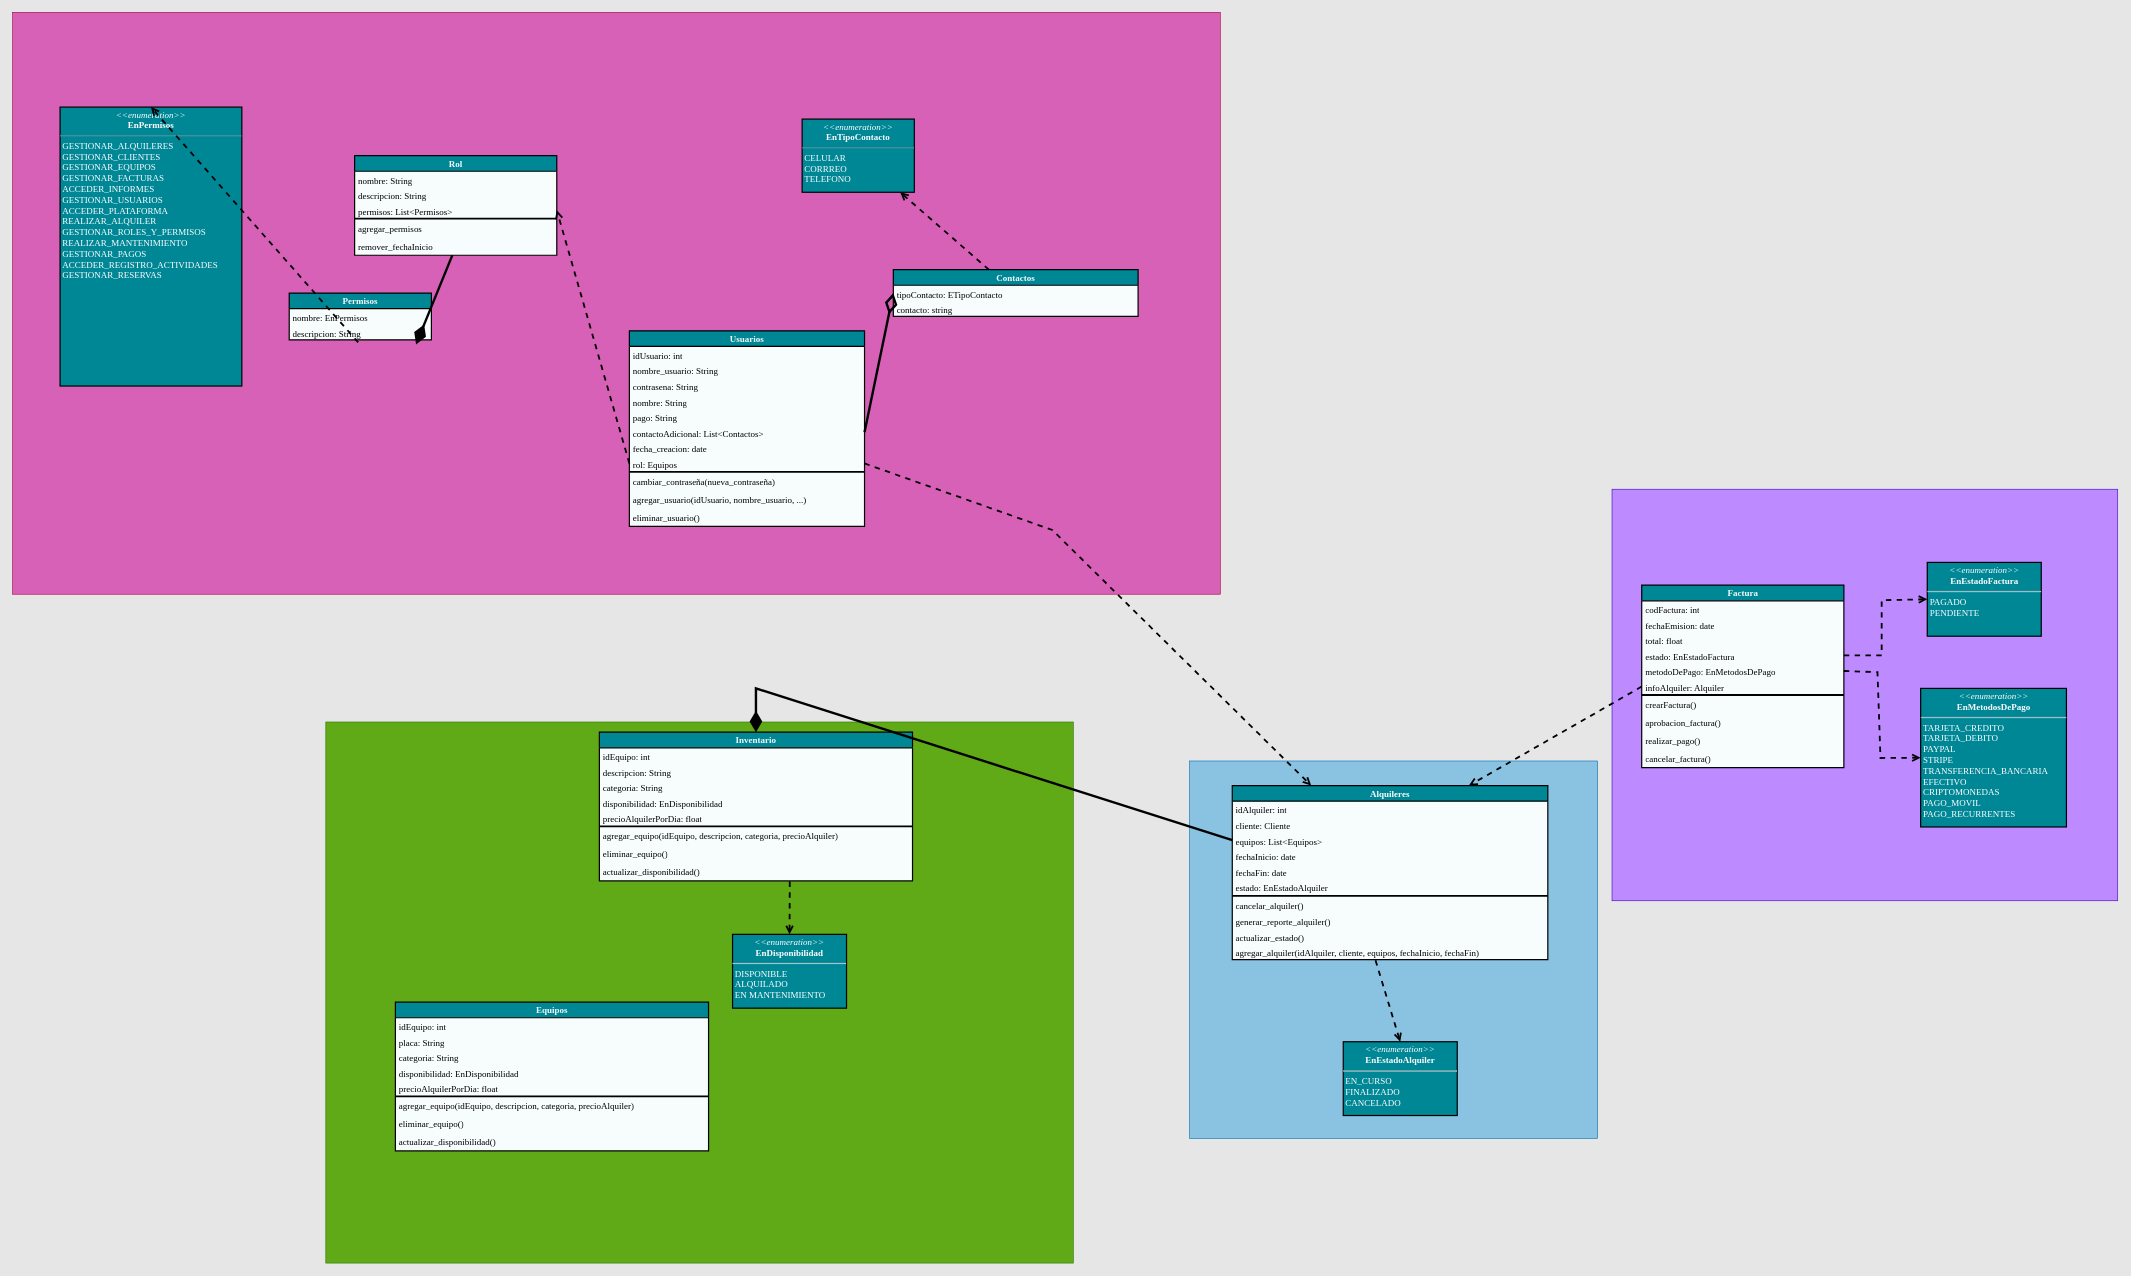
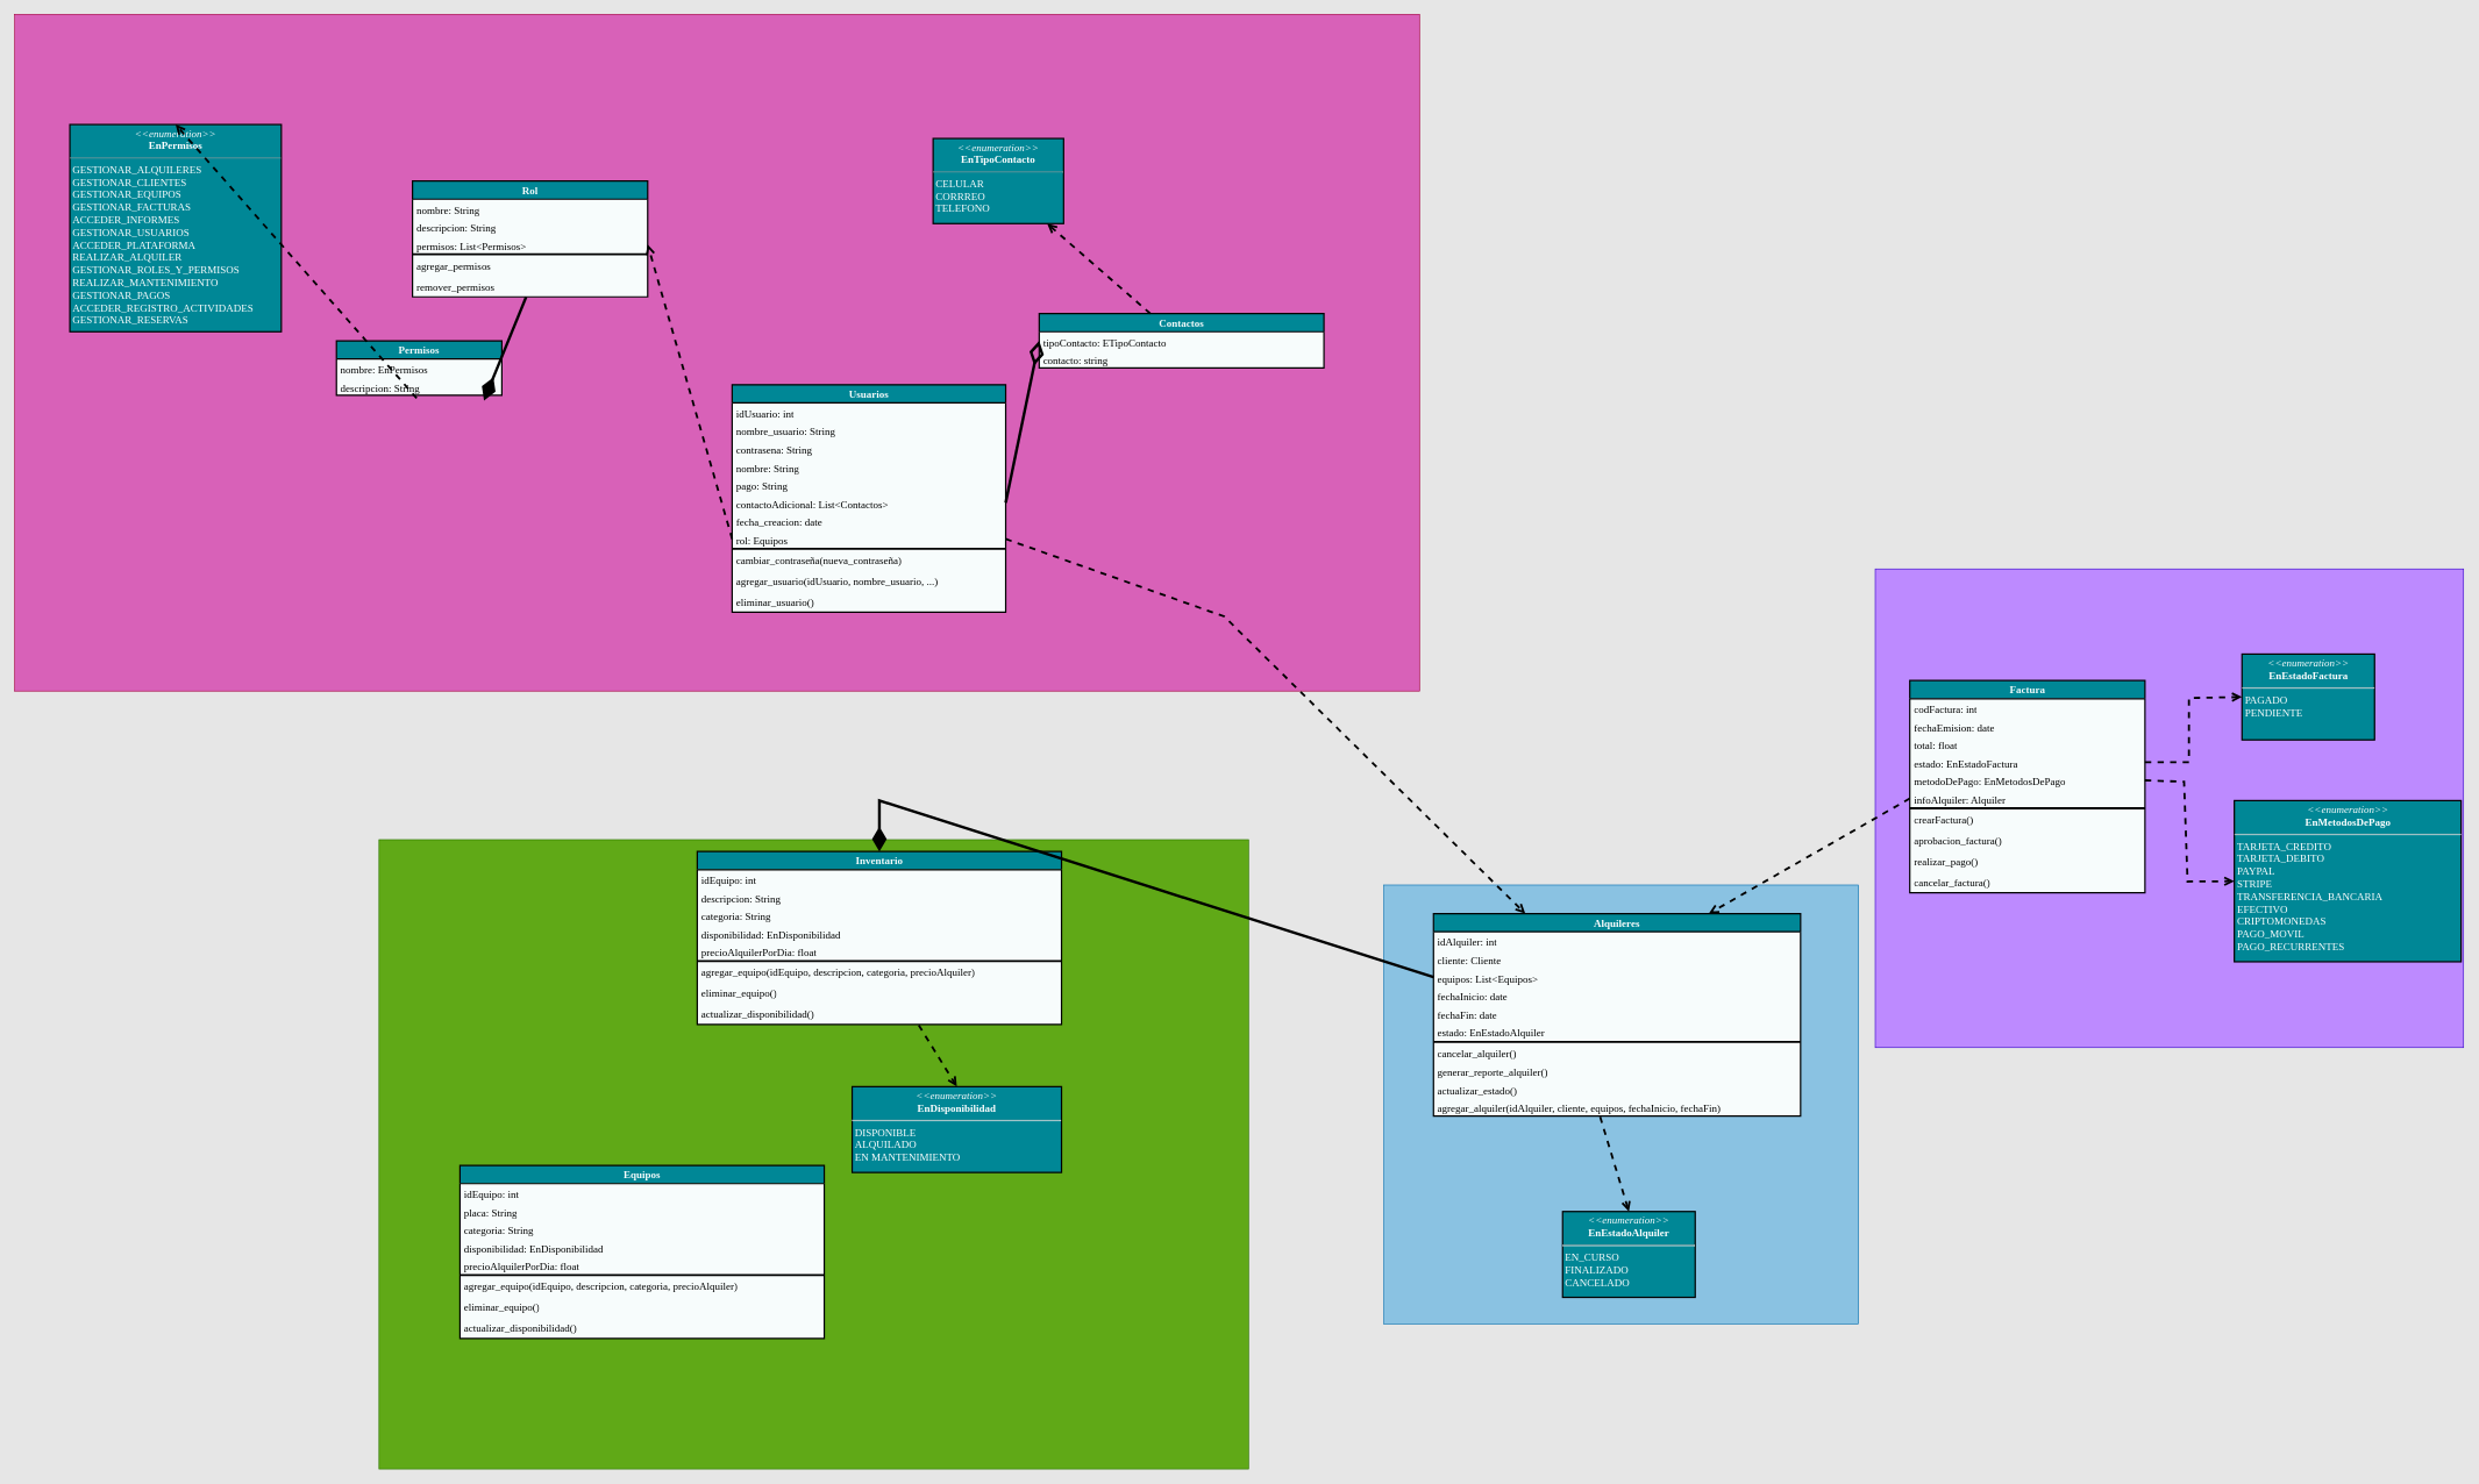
- <mxCell id="79" value="&lt;p style=&quot;margin:0px;margin-top:4px;text-align:center;&quot;&gt;&lt;i&gt;&amp;lt;&amp;lt;enumeration&amp;gt;&amp;gt;&lt;/i&gt;&lt;br&gt;&lt;b&gt;EnPermisos&lt;/b&gt;&lt;/p&gt;&lt;hr size=&quot;1&quot;&gt;&lt;p style=&quot;margin:0px;margin-left:4px;&quot;&gt;GESTIONAR_ALQUILERES&lt;/p&gt;&lt;p style=&quot;margin:0px;margin-left:4px;&quot;&gt;GESTIONAR_CLIENTES&lt;/p&gt;&lt;p style=&quot;margin:0px;margin-left:4px;&quot;&gt;GESTIONAR_EQUIPOS&lt;/p&gt;&lt;p style=&quot;margin:0px;margin-left:4px;&quot;&gt;GESTIONAR_FACTURAS&lt;/p&gt;&lt;p style=&quot;margin:0px;margin-left:4px;&quot;&gt;ACCEDER_INFORMES&lt;/p&gt;&lt;p style=&quot;margin:0px;margin-left:4px;&quot;&gt;GESTIONAR_USUARIOS&lt;/p&gt;&lt;p style=&quot;margin:0px;margin-left:4px;&quot;&gt;ACCEDER_PLATAFORMA&lt;/p&gt;&lt;p style=&quot;margin:0px;margin-left:4px;&quot;&gt;REALIZAR_ALQUILER&lt;/p&gt;&lt;p style=&quot;margin:0px;margin-left:4px;&quot;&gt;GESTIONAR_ROLES_Y_PERMISOS&lt;/p&gt;&lt;p style=&quot;margin:0px;margin-left:4px;&quot;&gt;REALIZAR_MANTENIMIENTO&lt;/p&gt;&lt;p style=&quot;margin:0px;margin-left:4px;&quot;&gt;GESTIONAR_PAGOS&lt;/p&gt;&lt;p style=&quot;margin:0px;margin-left:4px;&quot;&gt;ACCEDER_REGISTRO_ACTIVIDADES&lt;/p&gt;&lt;p style=&quot;margin:0px;margin-left:4px;&quot;&gt;GESTIONAR_RESERVAS&lt;/p&gt;" style="verticalAlign=top;align=left;overflow=fill;fontSize=15;fontFamily=Verdana;html=1;whiteSpace=wrap;fillColor=#008796;fontColor=#ffffff;strokeColor=#000000;strokeWidth=2;" parent="1" vertex="1"><mxGeometry x="99" y="178" width="303" height="465" as="geometry" /></mxCell>
+ <mxCell id="79" value="&lt;p style=&quot;margin:0px;margin-top:4px;text-align:center;&quot;&gt;&lt;i&gt;&amp;lt;&amp;lt;enumeration&amp;gt;&amp;gt;&lt;/i&gt;&lt;br&gt;&lt;b&gt;EnPermisos&lt;/b&gt;&lt;/p&gt;&lt;hr size=&quot;1&quot;&gt;&lt;p style=&quot;margin:0px;margin-left:4px;&quot;&gt;GESTIONAR_ALQUILERES&lt;/p&gt;&lt;p style=&quot;margin:0px;margin-left:4px;&quot;&gt;GESTIONAR_CLIENTES&lt;/p&gt;&lt;p style=&quot;margin:0px;margin-left:4px;&quot;&gt;GESTIONAR_EQUIPOS&lt;/p&gt;&lt;p style=&quot;margin:0px;margin-left:4px;&quot;&gt;GESTIONAR_FACTURAS&lt;/p&gt;&lt;p style=&quot;margin:0px;margin-left:4px;&quot;&gt;ACCEDER_INFORMES&lt;/p&gt;&lt;p style=&quot;margin:0px;margin-left:4px;&quot;&gt;GESTIONAR_USUARIOS&lt;/p&gt;&lt;p style=&quot;margin:0px;margin-left:4px;&quot;&gt;ACCEDER_PLATAFORMA&lt;/p&gt;&lt;p style=&quot;margin:0px;margin-left:4px;&quot;&gt;REALIZAR_ALQUILER&lt;/p&gt;&lt;p style=&quot;margin:0px;margin-left:4px;&quot;&gt;GESTIONAR_ROLES_Y_PERMISOS&lt;/p&gt;&lt;p style=&quot;margin:0px;margin-left:4px;&quot;&gt;REALIZAR_MANTENIMIENTO&lt;/p&gt;&lt;p style=&quot;margin:0px;margin-left:4px;&quot;&gt;GESTIONAR_PAGOS&lt;/p&gt;&lt;p style=&quot;margin:0px;margin-left:4px;&quot;&gt;ACCEDER_REGISTRO_ACTIVIDADES&lt;/p&gt;&lt;p style=&quot;margin:0px;margin-left:4px;&quot;&gt;GESTIONAR_RESERVAS&lt;/p&gt;" style="verticalAlign=top;align=left;overflow=fill;fontSize=15;fontFamily=Verdana;html=1;whiteSpace=wrap;fillColor=#008796;fontColor=#ffffff;strokeColor=#000000;strokeWidth=2;" parent="1" vertex="1"><mxGeometry x="99" y="178" width="303" height="297" as="geometry" /></mxCell>
- <mxCell id="72" value="remover_fechaInicio" style="text;strokeColor=none;fillColor=none;align=left;verticalAlign=top;spacingLeft=4;spacingRight=4;overflow=hidden;rotatable=0;points=[[0,0.5],[1,0.5]];portConstraint=eastwest;whiteSpace=wrap;html=1;fontColor=#000000;fontSize=15;fontFamily=Verdana;" parent="66" vertex="1"><mxGeometry y="136" width="337" height="30" as="geometry" /></mxCell>
+ <mxCell id="72" value="remover_permisos" style="text;strokeColor=none;fillColor=none;align=left;verticalAlign=top;spacingLeft=4;spacingRight=4;overflow=hidden;rotatable=0;points=[[0,0.5],[1,0.5]];portConstraint=eastwest;whiteSpace=wrap;html=1;fontColor=#000000;fontSize=15;fontFamily=Verdana;" parent="66" vertex="1"><mxGeometry y="136" width="337" height="30" as="geometry" /></mxCell>
- <mxCell id="19" value="&lt;p style=&quot;margin: 4px 0px 0px; text-align: center; font-size: 15px;&quot;&gt;&lt;i style=&quot;font-size: 15px;&quot;&gt;&amp;lt;&amp;lt;enumeration&amp;gt;&amp;gt;&lt;/i&gt;&lt;br style=&quot;font-size: 15px;&quot;&gt;&lt;b style=&quot;font-size: 15px;&quot;&gt;EnMetodosDePago&lt;/b&gt;&lt;/p&gt;&lt;hr style=&quot;font-size: 15px;&quot;&gt;&lt;p style=&quot;margin: 0px 0px 0px 4px; font-size: 15px;&quot;&gt;TARJETA_CREDITO&lt;br style=&quot;font-size: 15px;&quot;&gt;    TARJETA_DEBITO&lt;br style=&quot;font-size: 15px;&quot;&gt;    PAYPAL&lt;br style=&quot;font-size: 15px;&quot;&gt;    STRIPE&lt;br style=&quot;font-size: 15px;&quot;&gt;    TRANSFERENCIA_BANCARIA&lt;br style=&quot;font-size: 15px;&quot;&gt;    EFECTIVO&lt;br style=&quot;font-size: 15px;&quot;&gt;    CRIPTOMONEDAS&lt;br style=&quot;font-size: 15px;&quot;&gt;    PAGO_MOVIL&lt;br style=&quot;font-size: 15px;&quot;&gt;    PAGO_RECURRENTES&lt;br style=&quot;font-size: 15px;&quot;&gt;&lt;/p&gt;" style="verticalAlign=top;align=left;overflow=fill;fontSize=15;fontFamily=Verdana;html=1;whiteSpace=wrap;fontColor=#ffffff;fillColor=#008796;strokeColor=#000000;strokeWidth=2;" parent="1" vertex="1"><mxGeometry x="3200.5" y="1147" width="243" height="231" as="geometry" /></mxCell>
+ <mxCell id="19" value="&lt;p style=&quot;margin: 4px 0px 0px; text-align: center; font-size: 15px;&quot;&gt;&lt;i style=&quot;font-size: 15px;&quot;&gt;&amp;lt;&amp;lt;enumeration&amp;gt;&amp;gt;&lt;/i&gt;&lt;br style=&quot;font-size: 15px;&quot;&gt;&lt;b style=&quot;font-size: 15px;&quot;&gt;EnMetodosDePago&lt;/b&gt;&lt;/p&gt;&lt;hr style=&quot;font-size: 15px;&quot;&gt;&lt;p style=&quot;margin: 0px 0px 0px 4px; font-size: 15px;&quot;&gt;TARJETA_CREDITO&lt;br style=&quot;font-size: 15px;&quot;&gt;    TARJETA_DEBITO&lt;br style=&quot;font-size: 15px;&quot;&gt;    PAYPAL&lt;br style=&quot;font-size: 15px;&quot;&gt;    STRIPE&lt;br style=&quot;font-size: 15px;&quot;&gt;    TRANSFERENCIA_BANCARIA&lt;br style=&quot;font-size: 15px;&quot;&gt;    EFECTIVO&lt;br style=&quot;font-size: 15px;&quot;&gt;    CRIPTOMONEDAS&lt;br style=&quot;font-size: 15px;&quot;&gt;    PAGO_MOVIL&lt;br style=&quot;font-size: 15px;&quot;&gt;    PAGO_RECURRENTES&lt;br style=&quot;font-size: 15px;&quot;&gt;&lt;/p&gt;" style="verticalAlign=top;align=left;overflow=fill;fontSize=15;fontFamily=Verdana;html=1;whiteSpace=wrap;fontColor=#ffffff;fillColor=#008796;strokeColor=#000000;strokeWidth=2;" parent="1" vertex="1"><mxGeometry x="3200.5" y="1147" width="325" height="231" as="geometry" /></mxCell>
- <mxCell id="53" value="&lt;p style=&quot;margin: 4px 0px 0px; text-align: center; font-size: 15px;&quot;&gt;&lt;i style=&quot;font-size: 15px;&quot;&gt;&amp;lt;&amp;lt;enumeration&amp;gt;&amp;gt;&lt;/i&gt;&lt;br style=&quot;font-size: 15px;&quot;&gt;&lt;b style=&quot;font-size: 15px;&quot;&gt;EnDisponibilidad&lt;/b&gt;&lt;/p&gt;&lt;hr style=&quot;font-size: 15px;&quot;&gt;&lt;p style=&quot;margin: 0px 0px 0px 4px;&quot;&gt;DISPONIBLE&lt;/p&gt;&lt;p style=&quot;margin: 0px 0px 0px 4px;&quot;&gt;ALQUILADO&lt;/p&gt;&lt;p style=&quot;margin: 0px 0px 0px 4px;&quot;&gt;EN MANTENIMIENTO&lt;/p&gt;" style="verticalAlign=top;align=left;overflow=fill;fontSize=15;fontFamily=Verdana;html=1;whiteSpace=wrap;fillColor=#008796;strokeColor=#000000;fontColor=#ffffff;strokeWidth=2;" parent="1" vertex="1"><mxGeometry x="1220" y="1557" width="190" height="123" as="geometry" /></mxCell>
+ <mxCell id="53" value="&lt;p style=&quot;margin: 4px 0px 0px; text-align: center; font-size: 15px;&quot;&gt;&lt;i style=&quot;font-size: 15px;&quot;&gt;&amp;lt;&amp;lt;enumeration&amp;gt;&amp;gt;&lt;/i&gt;&lt;br style=&quot;font-size: 15px;&quot;&gt;&lt;b style=&quot;font-size: 15px;&quot;&gt;EnDisponibilidad&lt;/b&gt;&lt;/p&gt;&lt;hr style=&quot;font-size: 15px;&quot;&gt;&lt;p style=&quot;margin: 0px 0px 0px 4px;&quot;&gt;DISPONIBLE&lt;/p&gt;&lt;p style=&quot;margin: 0px 0px 0px 4px;&quot;&gt;ALQUILADO&lt;/p&gt;&lt;p style=&quot;margin: 0px 0px 0px 4px;&quot;&gt;EN MANTENIMIENTO&lt;/p&gt;" style="verticalAlign=top;align=left;overflow=fill;fontSize=15;fontFamily=Verdana;html=1;whiteSpace=wrap;fillColor=#008796;strokeColor=#000000;fontColor=#ffffff;strokeWidth=2;" parent="1" vertex="1"><mxGeometry x="1220" y="1557" width="300" height="123" as="geometry" /></mxCell>
